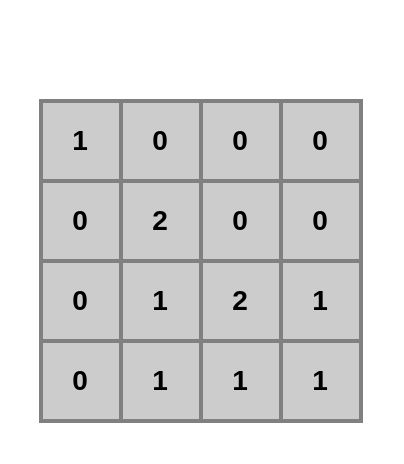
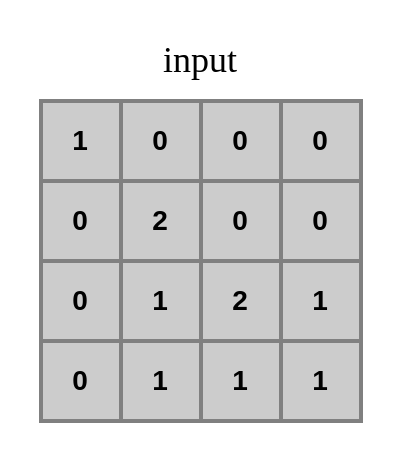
+ <mxCell id="18" value="&lt;font style=&quot;font-size: 18px&quot; face=&quot;lmodern&quot;&gt;input&lt;br&gt;&lt;/font&gt;" style="text;html=1;strokeColor=none;fillColor=none;align=center;verticalAlign=middle;whiteSpace=wrap;rounded=0;" vertex="1" parent="1"><mxGeometry x="30" y="20" width="140" height="20" as="geometry" /></mxCell>
